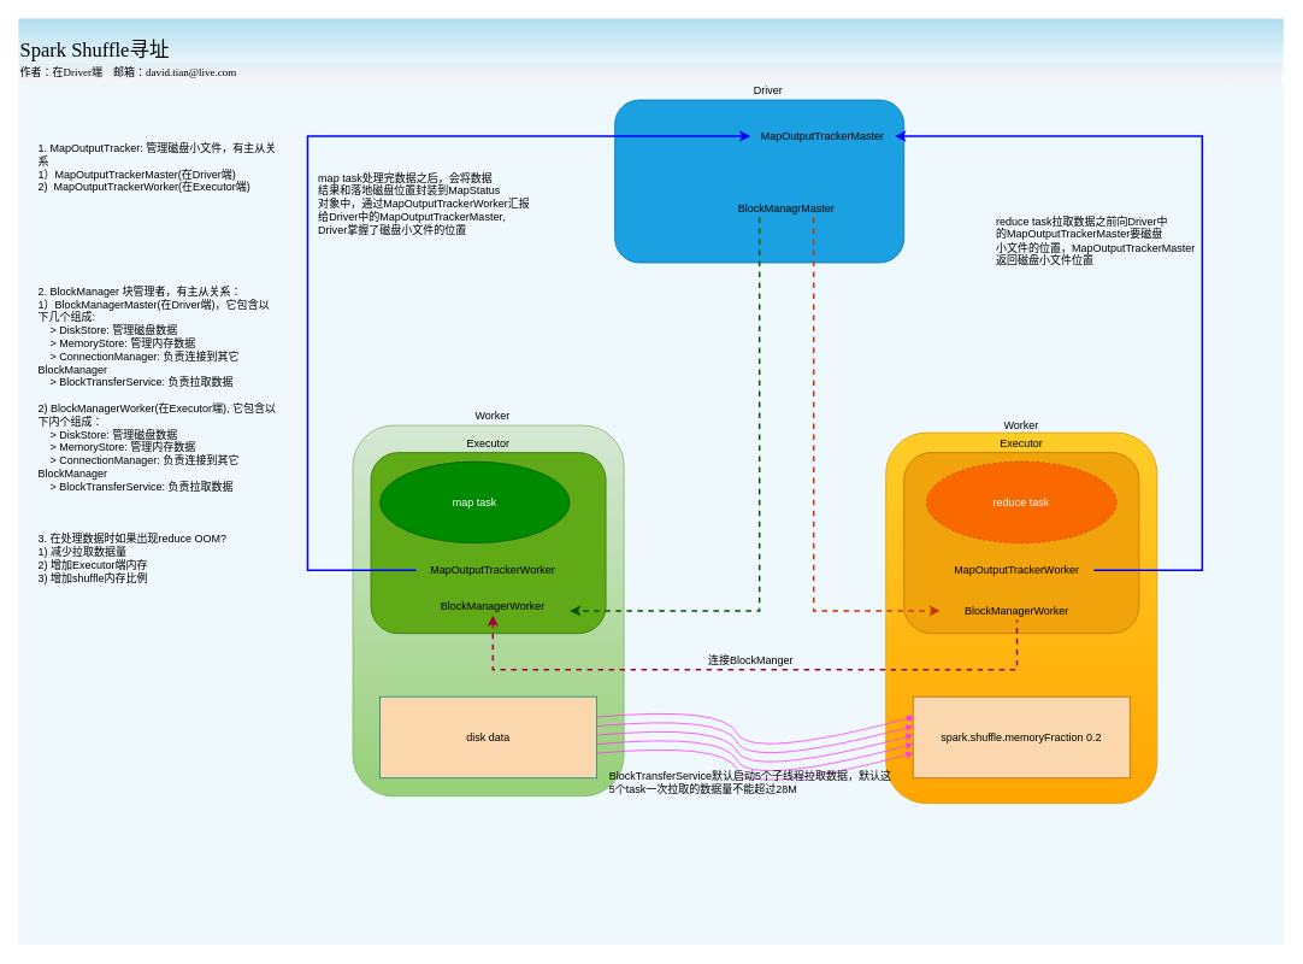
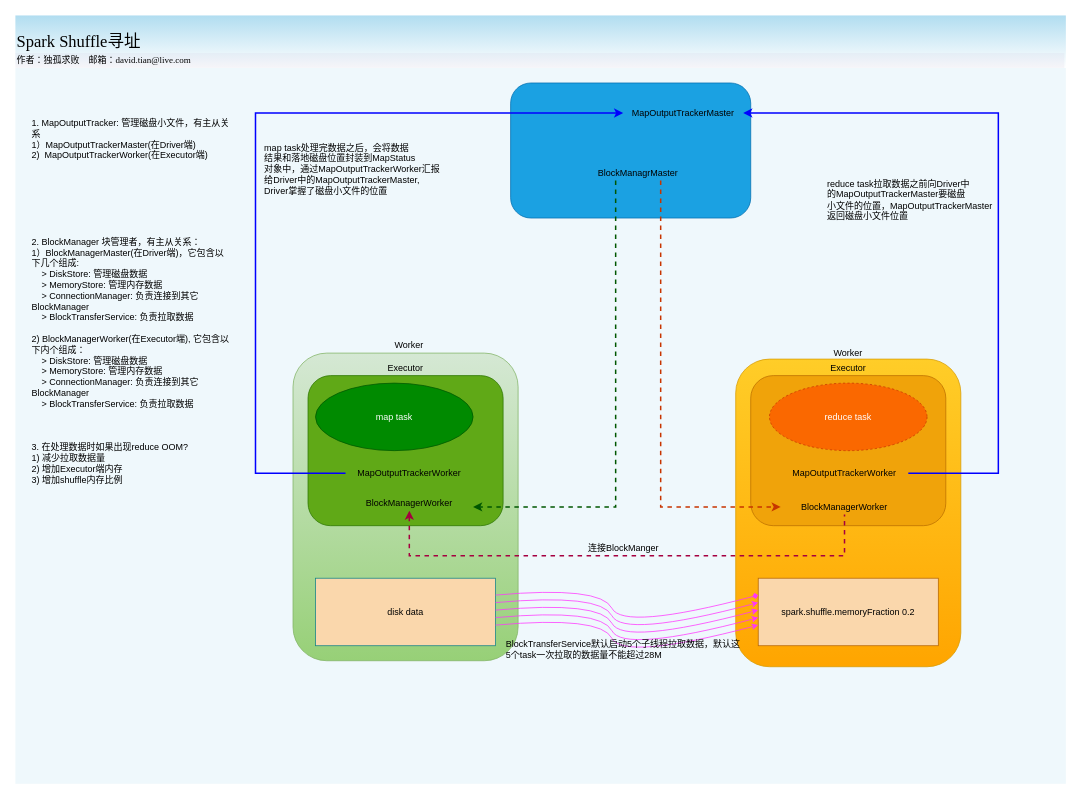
- <mxCell id="39" value="作者：在Driver端 &amp;nbsp; &amp;nbsp;邮箱：david.tian@live.com" style="text;html=1;strokeColor=none;fillColor=#d0cee2;align=left;verticalAlign=middle;whiteSpace=wrap;rounded=0;fontFamily=Comic Sans MS;opacity=20;" vertex="1" parent="1"><mxGeometry x="20" y="70" width="1398" height="20" as="geometry" /></mxCell>
+ <mxCell id="39" value="作者：独孤求败 &amp;nbsp; &amp;nbsp;邮箱：david.tian@live.com" style="text;html=1;strokeColor=none;fillColor=#d0cee2;align=left;verticalAlign=middle;whiteSpace=wrap;rounded=0;fontFamily=Comic Sans MS;opacity=20;" vertex="1" parent="1"><mxGeometry x="20" y="70" width="1398" height="20" as="geometry" /></mxCell>
- <mxCell id="31" value="Driver" style="text;html=1;strokeColor=none;fillColor=none;align=center;verticalAlign=middle;whiteSpace=wrap;rounded=0;" vertex="1" parent="1"><mxGeometry x="830" y="90" width="40" height="20" as="geometry" /></mxCell>
- <mxCell id="18" value="BlockManagrMaster" style="text;html=1;strokeColor=none;fillColor=none;align=center;verticalAlign=middle;whiteSpace=wrap;rounded=0;" vertex="1" parent="1"><mxGeometry x="810" y="220" width="120" height="20" as="geometry" /></mxCell>
+ <mxCell id="18" value="BlockManagrMaster" style="text;html=1;strokeColor=none;fillColor=none;align=center;verticalAlign=middle;whiteSpace=wrap;rounded=0;" vertex="1" parent="1"><mxGeometry x="790" y="220" width="120" height="20" as="geometry" /></mxCell>
